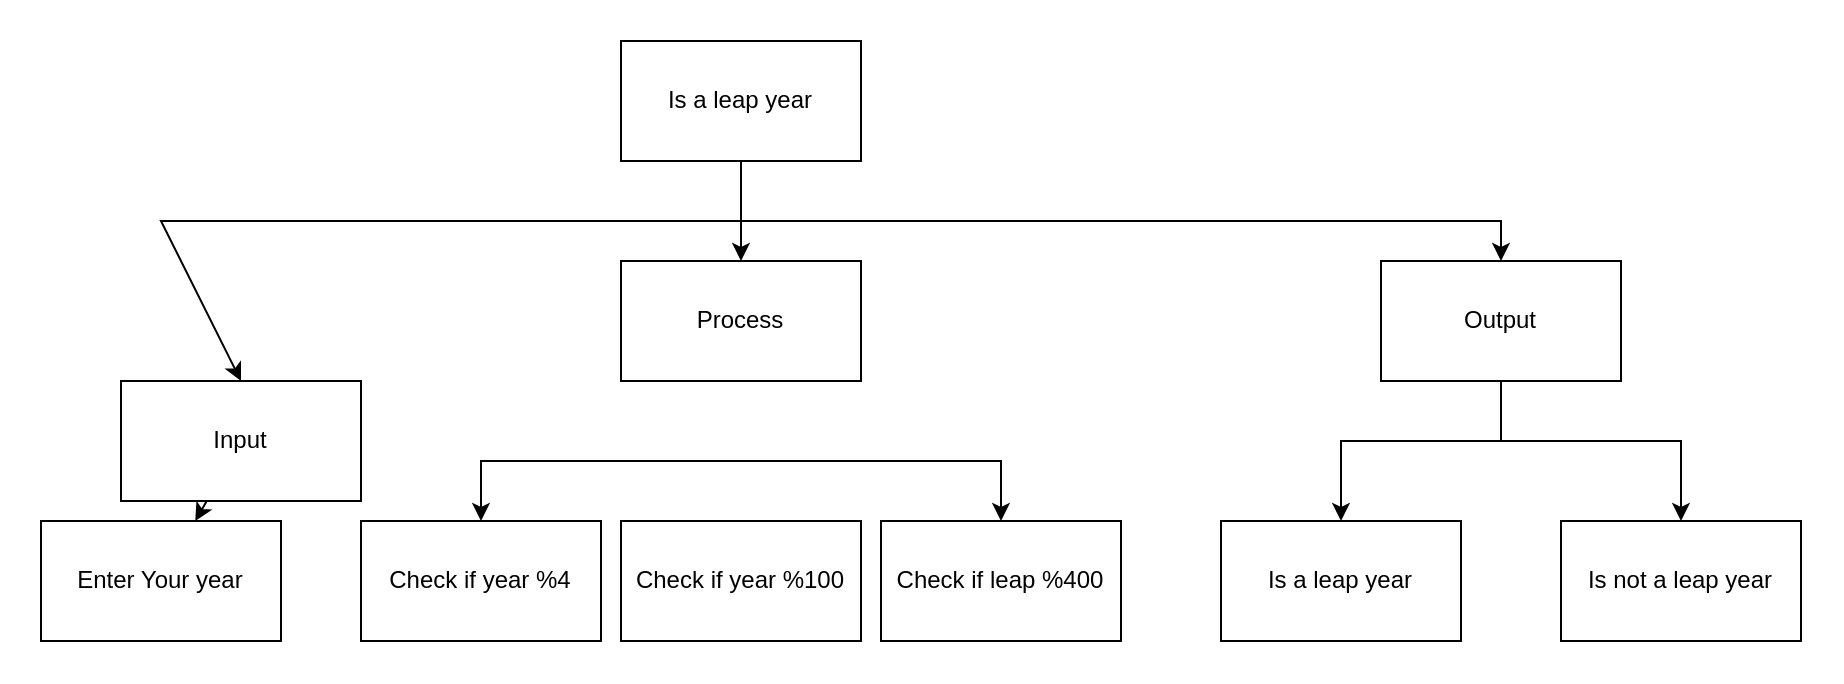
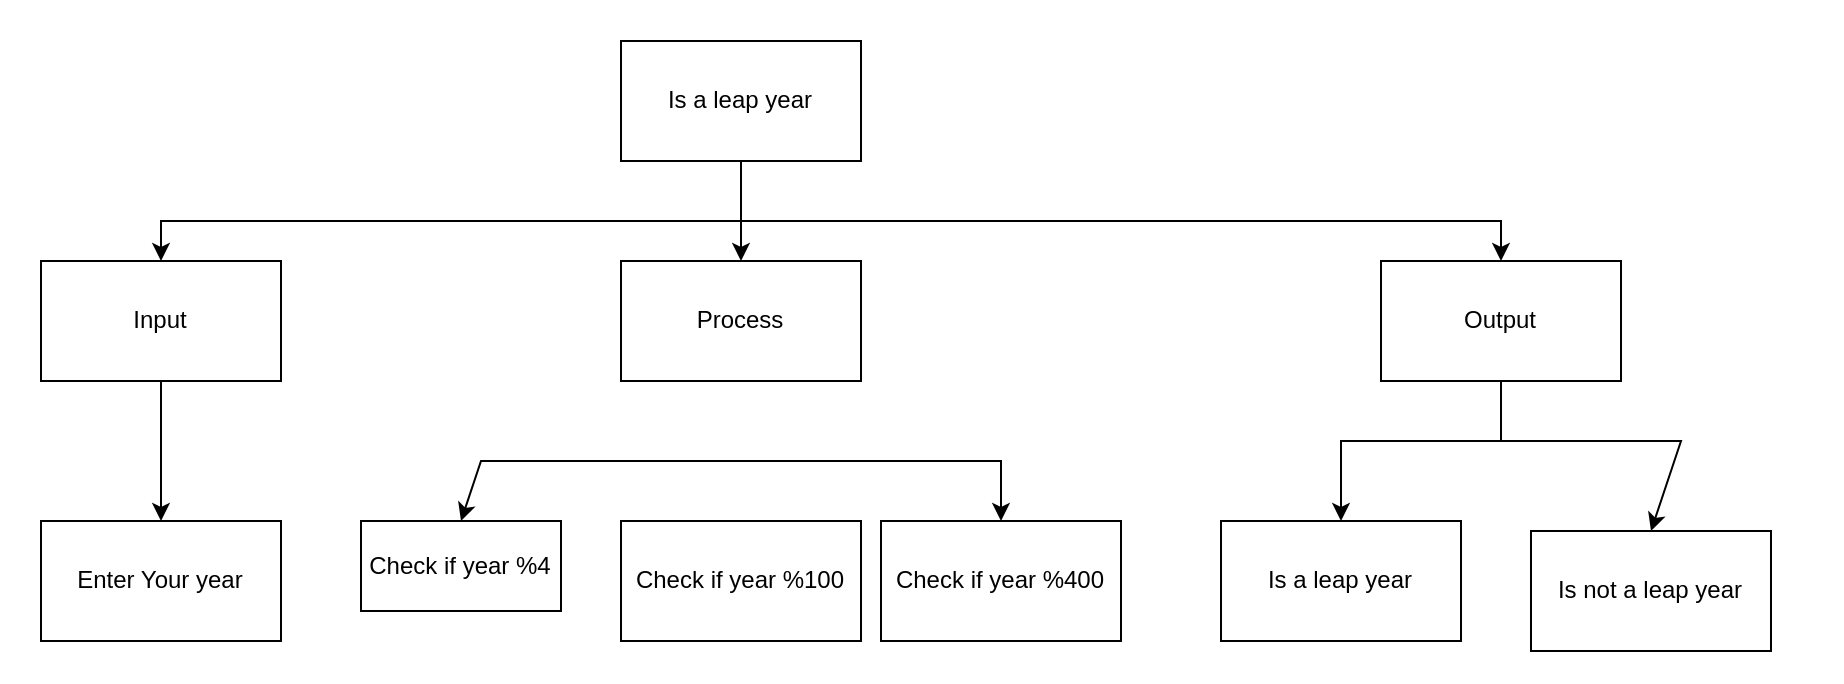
- <mxCell id="7" value="Input" style="rounded=0;whiteSpace=wrap;html=1;" parent="1" vertex="1"><mxGeometry x="60" y="190" width="120" height="60" as="geometry" /></mxCell>
+ <mxCell id="7" value="Input" style="rounded=0;whiteSpace=wrap;html=1;" parent="1" vertex="1"><mxGeometry x="20" y="130" width="120" height="60" as="geometry" /></mxCell>
- <mxCell id="16" value="Check if year %4" style="rounded=0;whiteSpace=wrap;html=1;" parent="1" vertex="1"><mxGeometry x="180" y="260" width="120" height="60" as="geometry" /></mxCell>
+ <mxCell id="16" value="Check if year %4" style="rounded=0;whiteSpace=wrap;html=1;" parent="1" vertex="1"><mxGeometry x="180" y="260" width="100" height="45" as="geometry" /></mxCell>
- <mxCell id="20" value="Check if leap %400" style="rounded=0;whiteSpace=wrap;html=1;" parent="1" vertex="1"><mxGeometry x="440" y="260" width="120" height="60" as="geometry" /></mxCell>
+ <mxCell id="20" value="Check if year %400" style="rounded=0;whiteSpace=wrap;html=1;" parent="1" vertex="1"><mxGeometry x="440" y="260" width="120" height="60" as="geometry" /></mxCell>
- <mxCell id="18" value="Is not a leap year" style="rounded=0;whiteSpace=wrap;html=1;" parent="1" vertex="1"><mxGeometry x="780" y="260" width="120" height="60" as="geometry" /></mxCell>
+ <mxCell id="18" value="Is not a leap year" style="rounded=0;whiteSpace=wrap;html=1;" parent="1" vertex="1"><mxGeometry x="765" y="265" width="120" height="60" as="geometry" /></mxCell>
